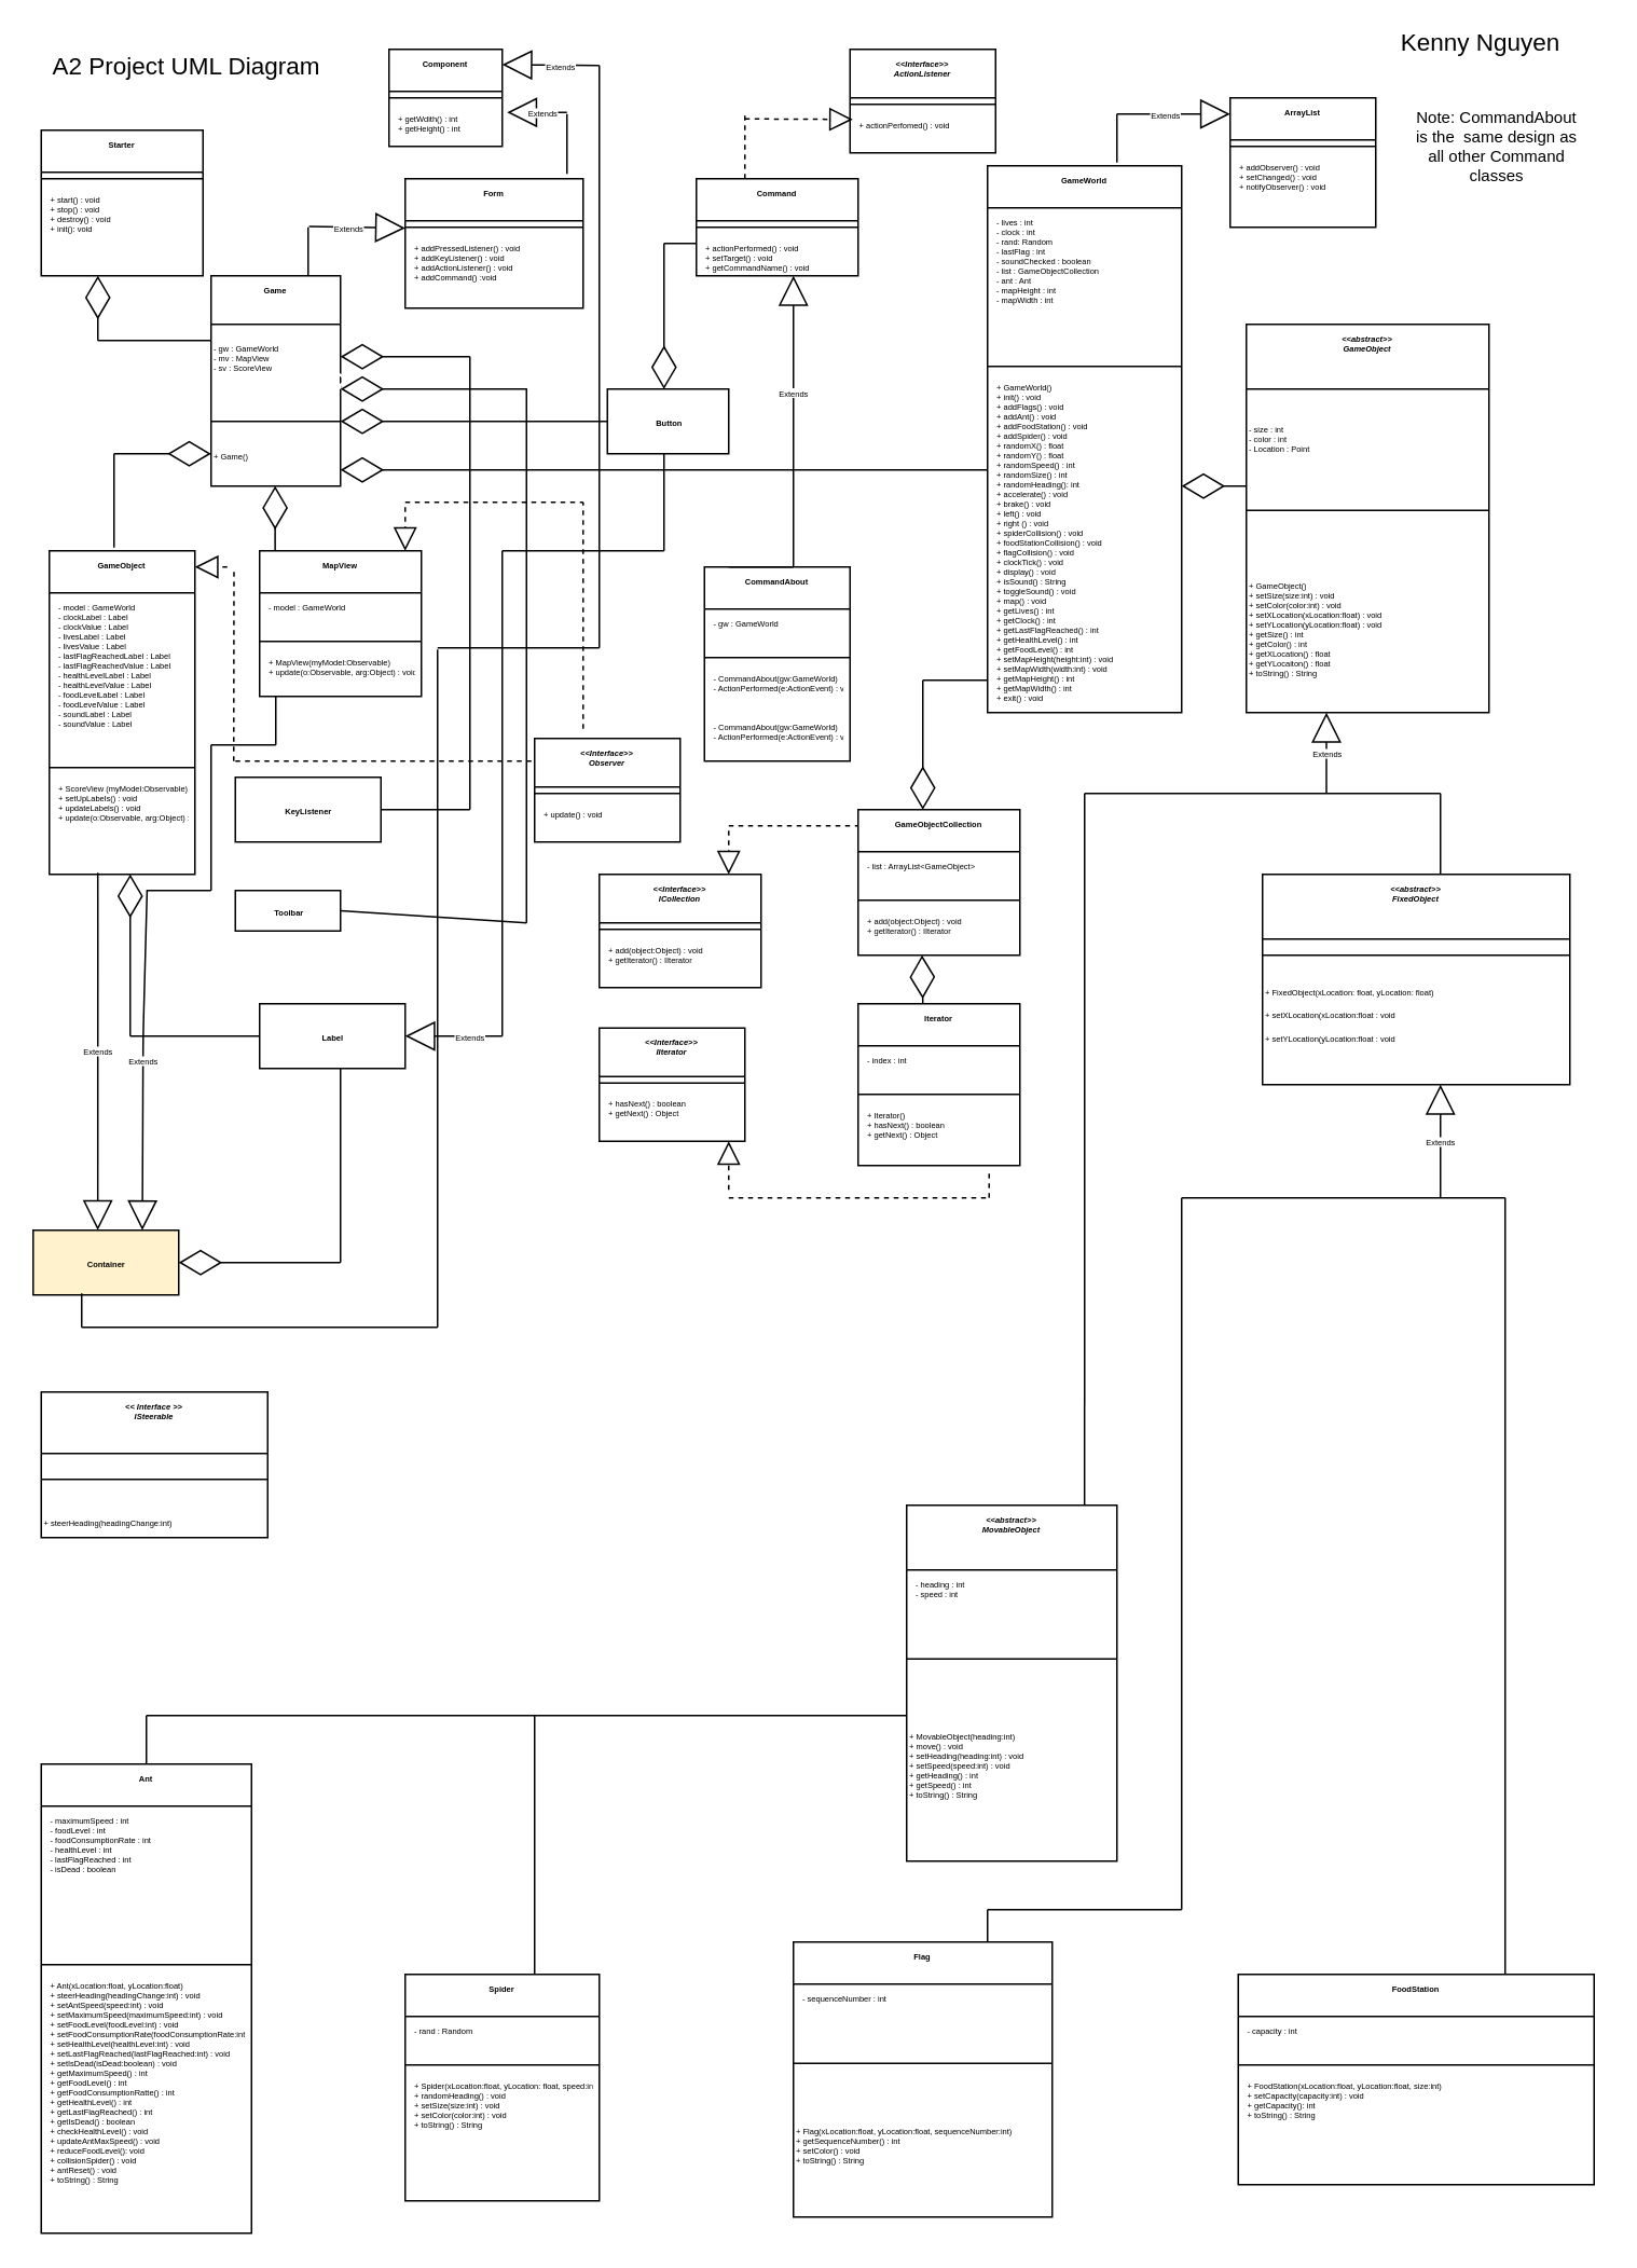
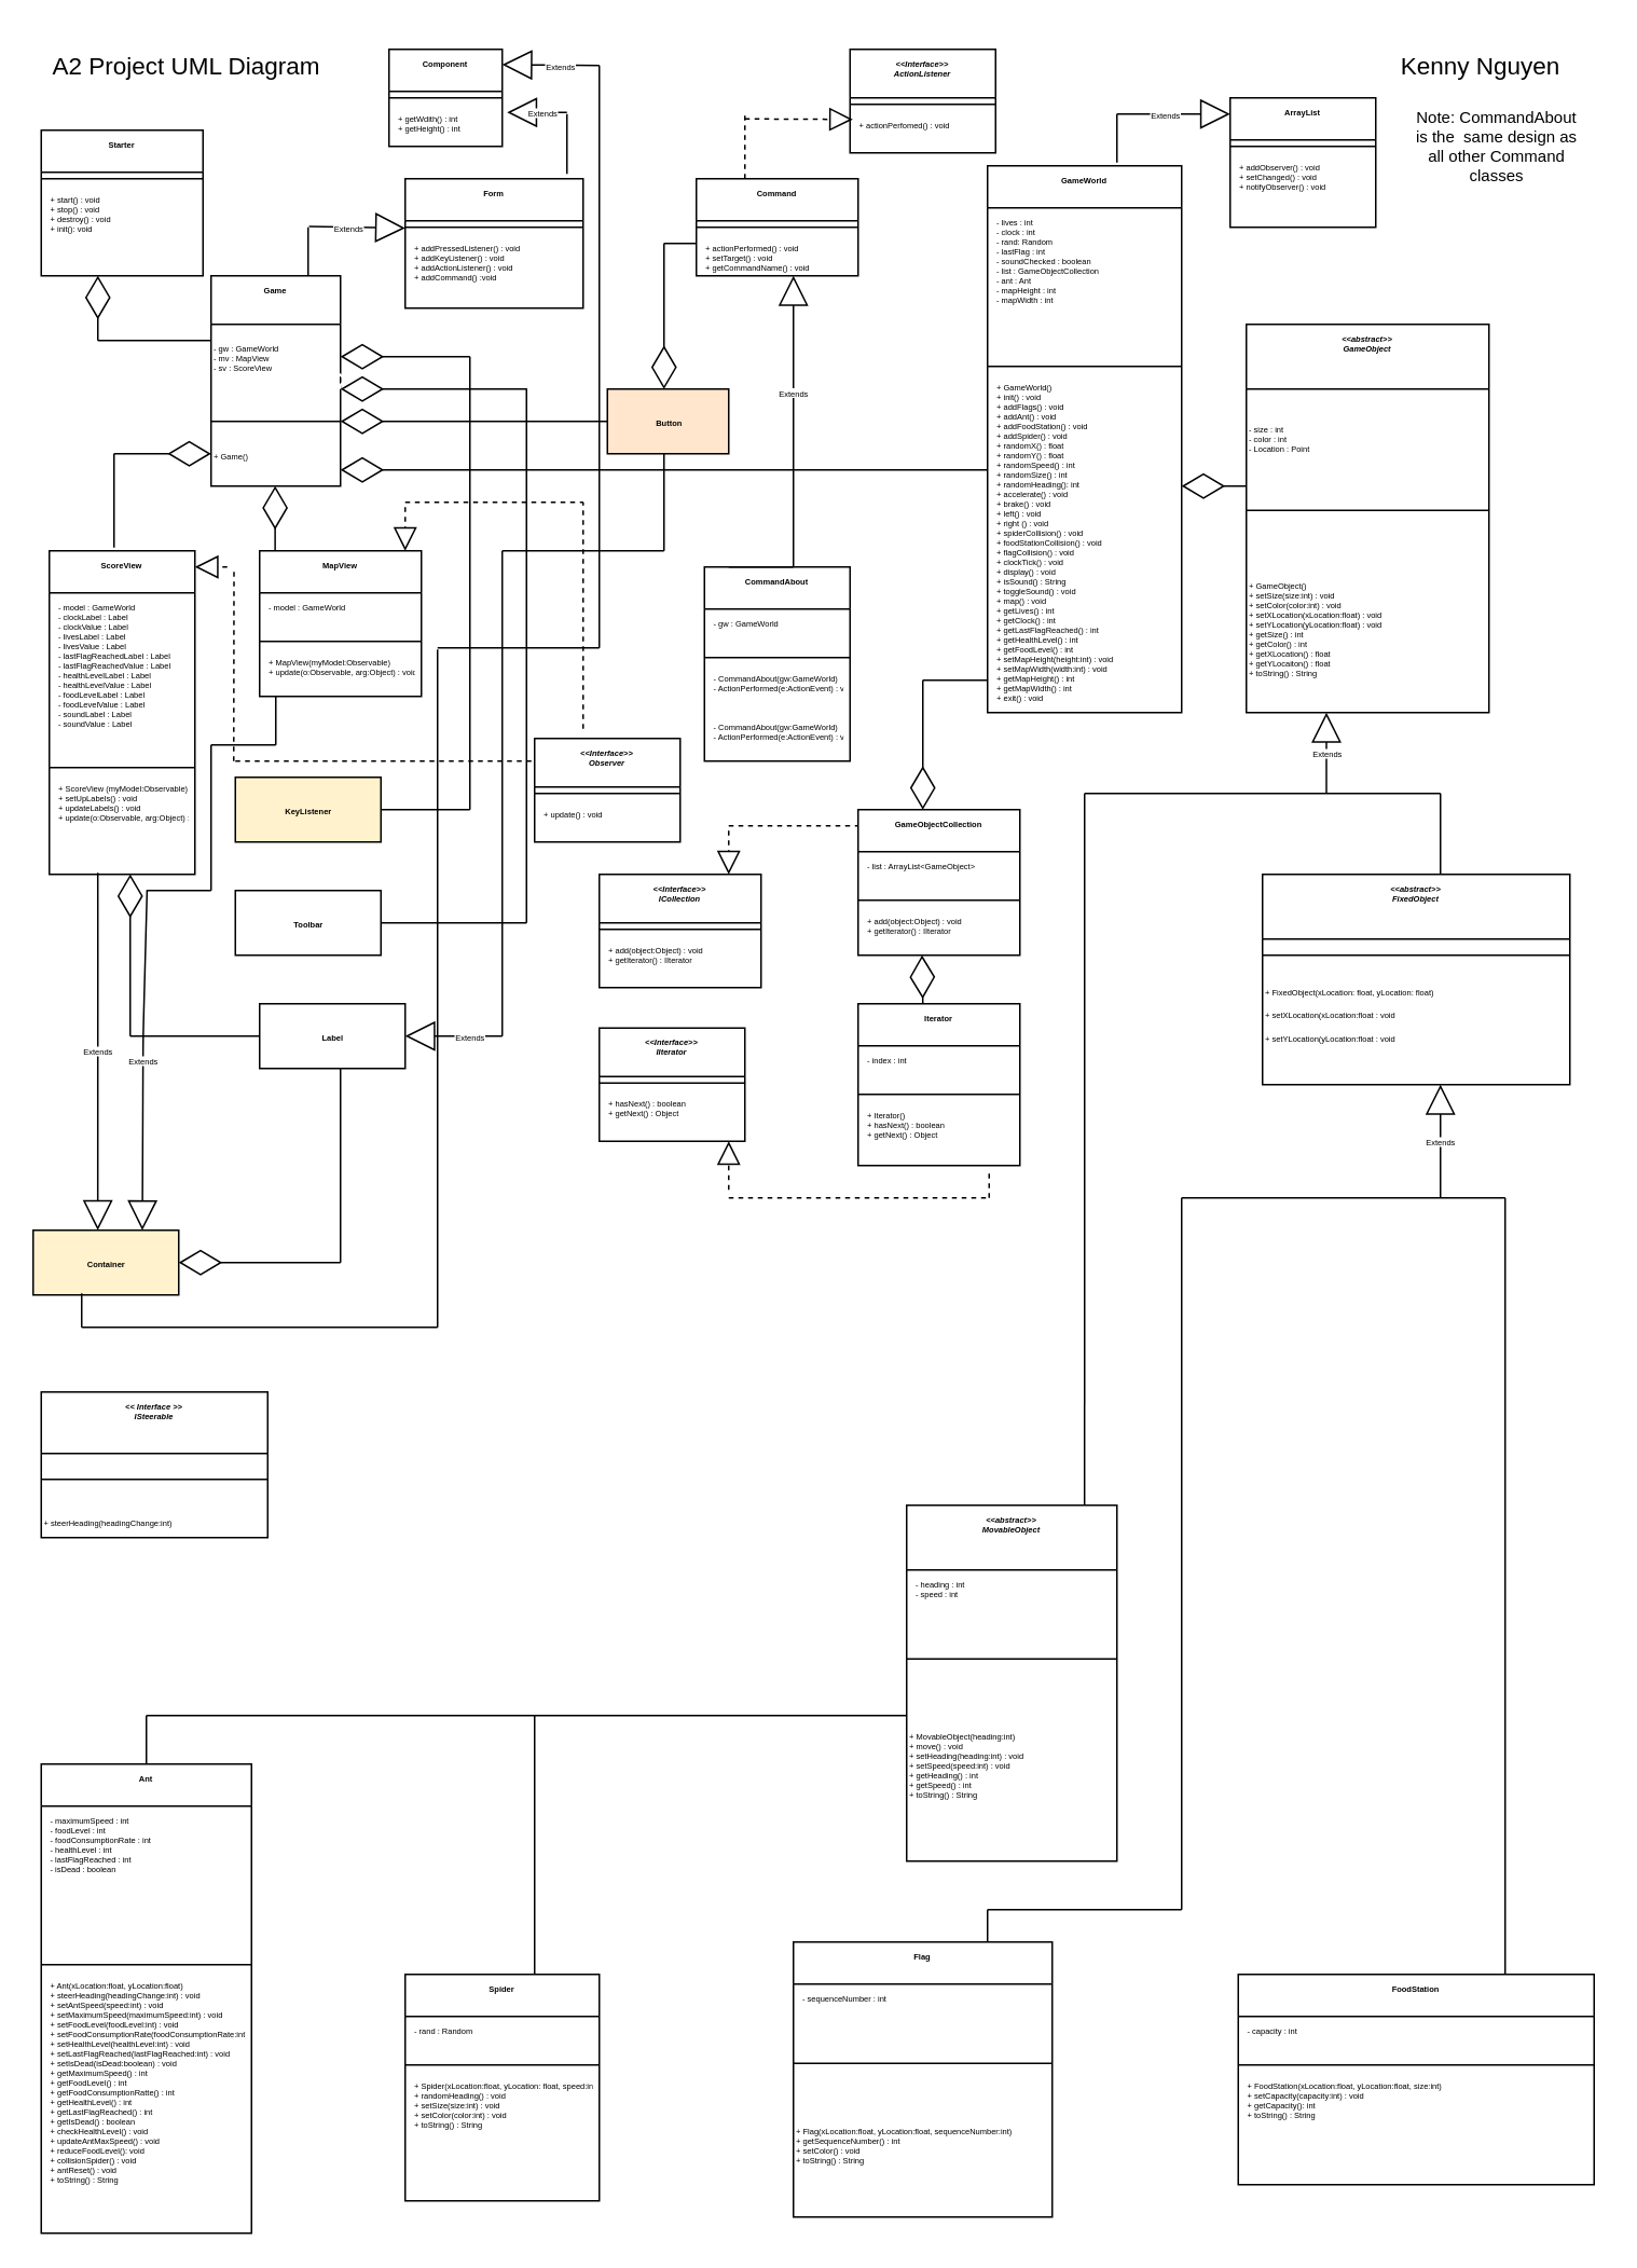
- <mxCell id="45" value="&lt;font style=&quot;font-size: 15px&quot;&gt;Kenny Nguyen&lt;/font&gt;" style="text;html=1;strokeColor=none;fillColor=none;align=center;verticalAlign=middle;whiteSpace=wrap;rounded=0;" parent="1" vertex="1"><mxGeometry x="840" y="5" width="150" height="40" as="geometry" /></mxCell>
+ <mxCell id="45" value="&lt;font style=&quot;font-size: 15px&quot;&gt;Kenny Nguyen&lt;/font&gt;" style="text;html=1;strokeColor=none;fillColor=none;align=center;verticalAlign=middle;whiteSpace=wrap;rounded=0;" parent="1" vertex="1"><mxGeometry x="840" width="150" height="40" as="geometry" y="20" /></mxCell>
- <mxCell id="96" value="&lt;span style=&quot;font-size: 5px&quot;&gt;&lt;b&gt;Button&lt;/b&gt;&lt;/span&gt;" style="html=1;fontSize=8;" parent="1" vertex="1"><mxGeometry x="375" y="240" width="75" height="40" as="geometry" /></mxCell>
+ <mxCell id="96" value="&lt;span style=&quot;font-size: 5px&quot;&gt;&lt;b&gt;Button&lt;/b&gt;&lt;/span&gt;" style="html=1;fontSize=8;fillColor=#ffe6cc;" parent="1" vertex="1"><mxGeometry x="375" y="240" width="75" height="40" as="geometry" /></mxCell>
- <mxCell id="65" value="GameObject" style="swimlane;fontStyle=1;align=center;verticalAlign=top;childLayout=stackLayout;horizontal=1;startSize=26;horizontalStack=0;resizeParent=1;resizeParentMax=0;resizeLast=0;collapsible=1;marginBottom=0;fontSize=5;" parent="1" vertex="1"><mxGeometry x="30" y="340" width="90" height="200" as="geometry" /></mxCell>
+ <mxCell id="65" value="ScoreView" style="swimlane;fontStyle=1;align=center;verticalAlign=top;childLayout=stackLayout;horizontal=1;startSize=26;horizontalStack=0;resizeParent=1;resizeParentMax=0;resizeLast=0;collapsible=1;marginBottom=0;fontSize=5;" parent="1" vertex="1"><mxGeometry x="30" y="340" width="90" height="200" as="geometry" /></mxCell>
- <mxCell id="97" value="&lt;span style=&quot;font-size: 5px&quot;&gt;&lt;b&gt;KeyListener&lt;/b&gt;&lt;/span&gt;" style="html=1;fontSize=8;" parent="1" vertex="1"><mxGeometry x="145" y="480" width="90" height="40" as="geometry" /></mxCell>
+ <mxCell id="97" value="&lt;span style=&quot;font-size: 5px&quot;&gt;&lt;b&gt;KeyListener&lt;/b&gt;&lt;/span&gt;" style="html=1;fontSize=8;fillColor=#fff2cc;" parent="1" vertex="1"><mxGeometry x="145" y="480" width="90" height="40" as="geometry" /></mxCell>
- <mxCell id="93" value="&lt;b&gt;Toolbar&lt;/b&gt;" style="html=1;fontSize=5;" parent="1" vertex="1"><mxGeometry x="145" y="550" width="65" height="25" as="geometry" /></mxCell>
+ <mxCell id="93" value="&lt;b&gt;Toolbar&lt;/b&gt;" style="html=1;fontSize=5;" parent="1" vertex="1"><mxGeometry x="145" y="550" width="90" height="40" as="geometry" /></mxCell>
